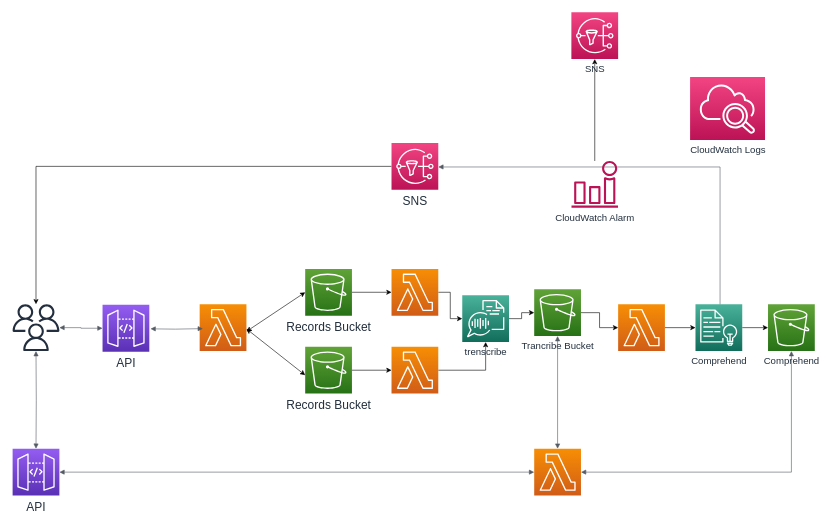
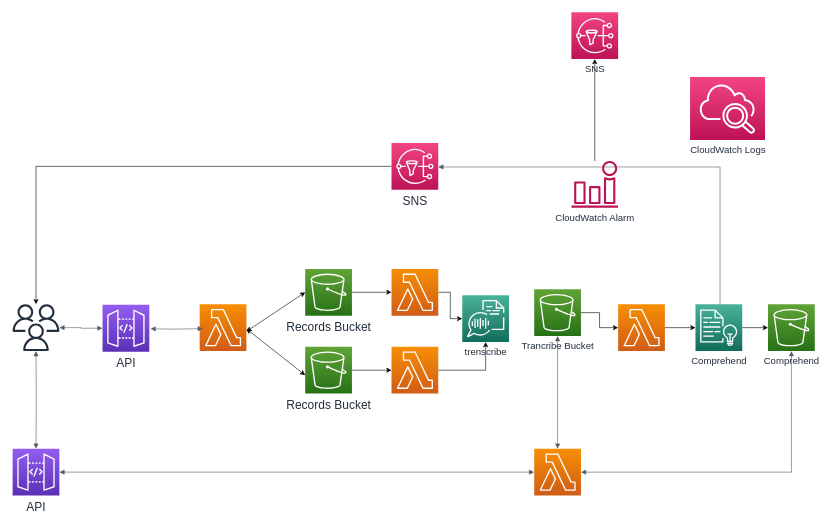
- <mxCell id="4" style="edgeStyle=orthogonalEdgeStyle;rounded=0;orthogonalLoop=1;jettySize=auto;html=1;fontColor=#232F3E;" parent="1" source="5" target="11" edge="1"><mxGeometry relative="1" as="geometry" /></mxCell>
